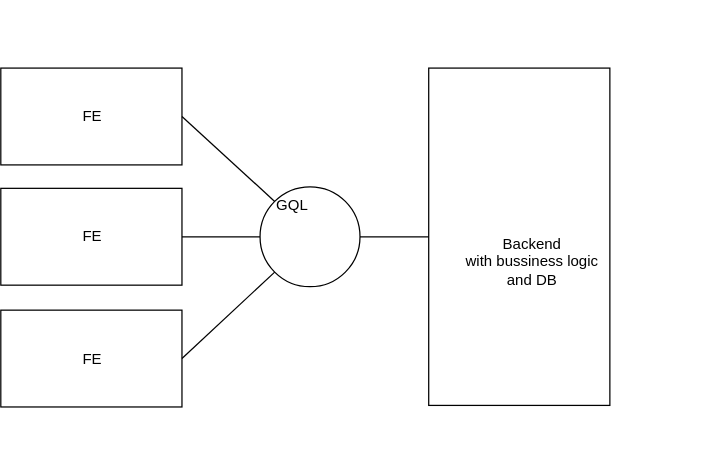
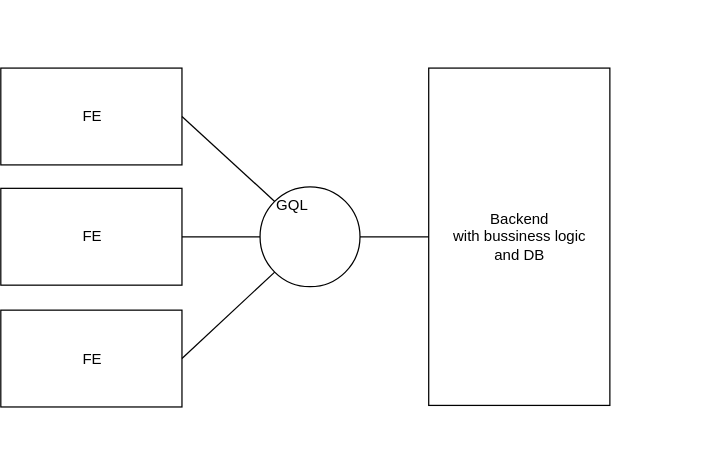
- <mxCell id="12" value="Backend&lt;br&gt;with bussiness logic&lt;br&gt;and DB" style="text;html=1;resizable=0;autosize=1;align=center;verticalAlign=middle;points=[];fillColor=none;strokeColor=none;rounded=0;" vertex="1" parent="1"><mxGeometry x="352" y="184" width="120" height="50" as="geometry" /></mxCell>
+ <mxCell id="12" value="Backend&lt;br&gt;with bussiness logic&lt;br&gt;and DB" style="text;html=1;resizable=0;autosize=1;align=center;verticalAlign=middle;points=[];fillColor=none;strokeColor=none;rounded=0;" vertex="1" parent="1"><mxGeometry x="342" y="164" width="120" height="50" as="geometry" /></mxCell>
